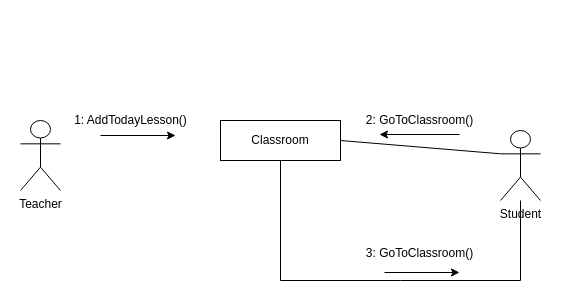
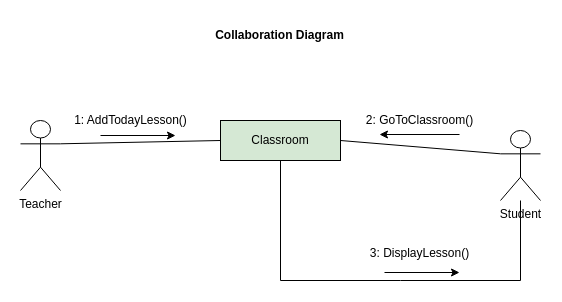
+ <mxCell id="2" value="Collaboration Diagram" style="text;html=1;align=center;verticalAlign=middle;resizable=0;points=[];autosize=1;strokeColor=none;fillColor=none;fontStyle=1" vertex="1" parent="1"><mxGeometry x="204" y="20" width="150" height="30" as="geometry" /></mxCell>
- <mxCell id="4" value="Classroom" style="rounded=0;whiteSpace=wrap;html=1;" vertex="1" parent="1"><mxGeometry x="220" y="120" width="120" height="40" as="geometry" /></mxCell>
+ <mxCell id="4" value="Classroom" style="rounded=0;whiteSpace=wrap;html=1;fillColor=#d5e8d4;" vertex="1" parent="1"><mxGeometry x="220" y="120" width="120" height="40" as="geometry" /></mxCell>
+ <mxCell id="5" value="" style="endArrow=none;html=1;rounded=0;entryX=0;entryY=0.5;entryDx=0;entryDy=0;exitX=1;exitY=0.333;exitDx=0;exitDy=0;exitPerimeter=0;" edge="1" parent="1" source="7" target="4"><mxGeometry width="50" height="50" relative="1" as="geometry"><mxPoint x="70" y="140" as="sourcePoint" /><mxPoint x="380" y="350" as="targetPoint" /></mxGeometry></mxCell>
- <mxCell id="9" value="3: GoToClassroom()" style="text;html=1;align=center;verticalAlign=middle;resizable=0;points=[];autosize=1;strokeColor=none;fillColor=none;" vertex="1" parent="1"><mxGeometry x="359" y="238" width="120" height="30" as="geometry" /></mxCell>
+ <mxCell id="9" value="3: DisplayLesson()" style="text;html=1;align=center;verticalAlign=middle;resizable=0;points=[];autosize=1;strokeColor=none;fillColor=none;" vertex="1" parent="1"><mxGeometry x="359" y="238" width="120" height="30" as="geometry" /></mxCell>
